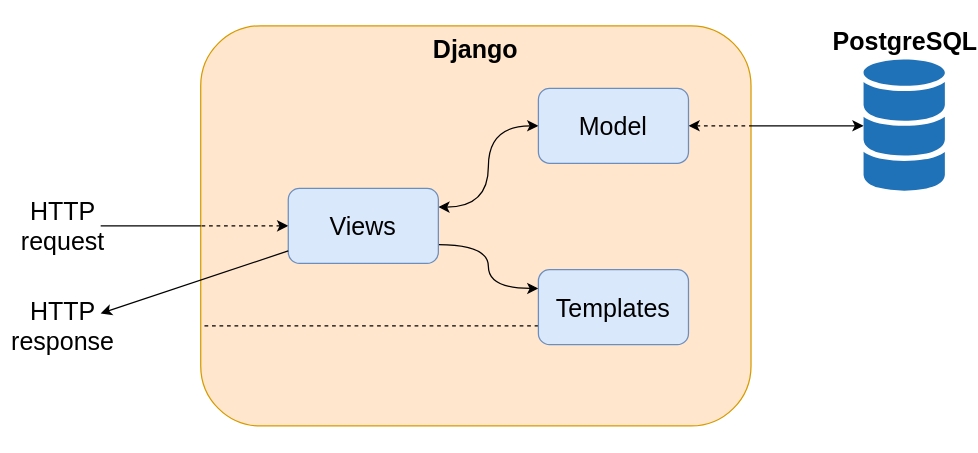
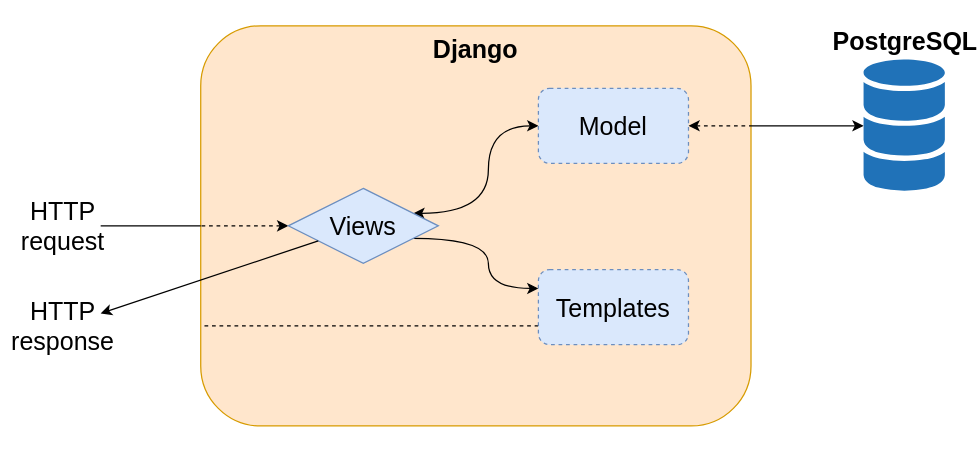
- <mxCell id="10" value="Model" style="rounded=1;whiteSpace=wrap;html=1;fontSize=20;fillColor=#dae8fc;strokeColor=#6c8ebf;" vertex="1" parent="1"><mxGeometry x="430" y="70" width="120" height="60" as="geometry" /></mxCell>
+ <mxCell id="10" value="Model" style="rounded=1;whiteSpace=wrap;html=1;fontSize=20;fillColor=#dae8fc;strokeColor=#6c8ebf;dashed=1;" vertex="1" parent="1"><mxGeometry x="430" y="70" width="120" height="60" as="geometry" /></mxCell>
- <mxCell id="8" value="Views" style="rounded=1;whiteSpace=wrap;html=1;fontSize=20;fillColor=#dae8fc;strokeColor=#6c8ebf;" vertex="1" parent="1"><mxGeometry x="230" y="150" width="120" height="60" as="geometry" /></mxCell>
+ <mxCell id="8" value="Views" style="rhombus;whiteSpace=wrap;html=1;fontSize=20;fillColor=#dae8fc;strokeColor=#6c8ebf;" vertex="1" parent="1"><mxGeometry x="230" y="150" width="120" height="60" as="geometry" /></mxCell>
- <mxCell id="12" value="Templates" style="rounded=1;whiteSpace=wrap;html=1;fontSize=20;fillColor=#dae8fc;strokeColor=#6c8ebf;" vertex="1" parent="1"><mxGeometry x="430" y="215" width="120" height="60" as="geometry" /></mxCell>
+ <mxCell id="12" value="Templates" style="rounded=1;whiteSpace=wrap;html=1;fontSize=20;fillColor=#dae8fc;strokeColor=#6c8ebf;dashed=1;" vertex="1" parent="1"><mxGeometry x="430" y="215" width="120" height="60" as="geometry" /></mxCell>
